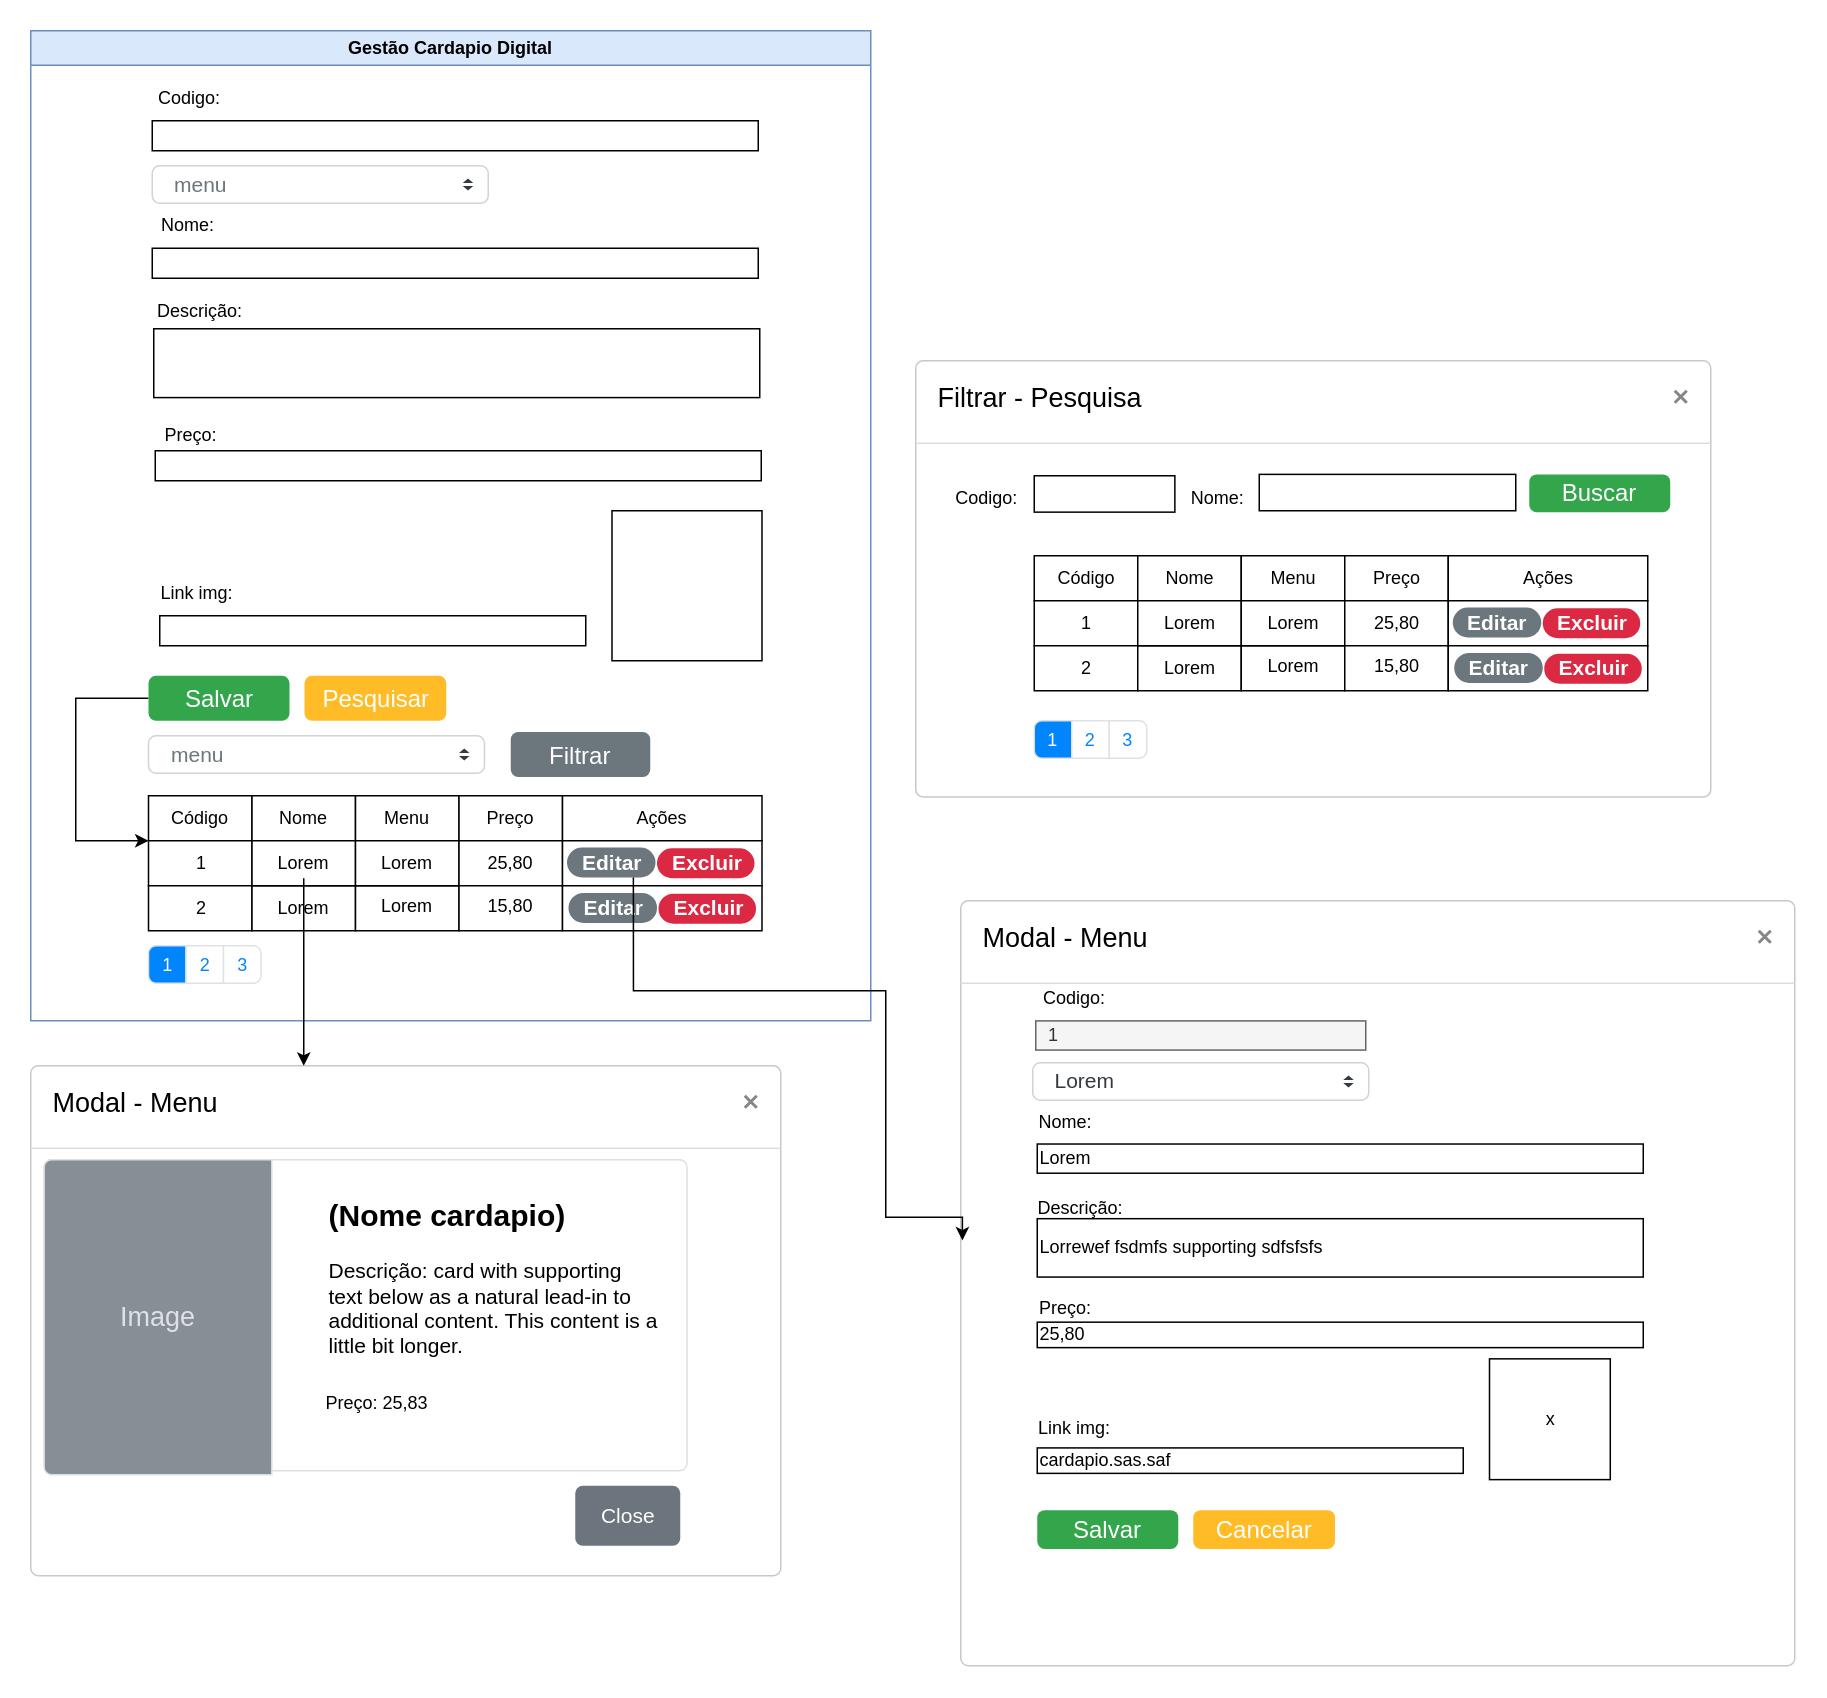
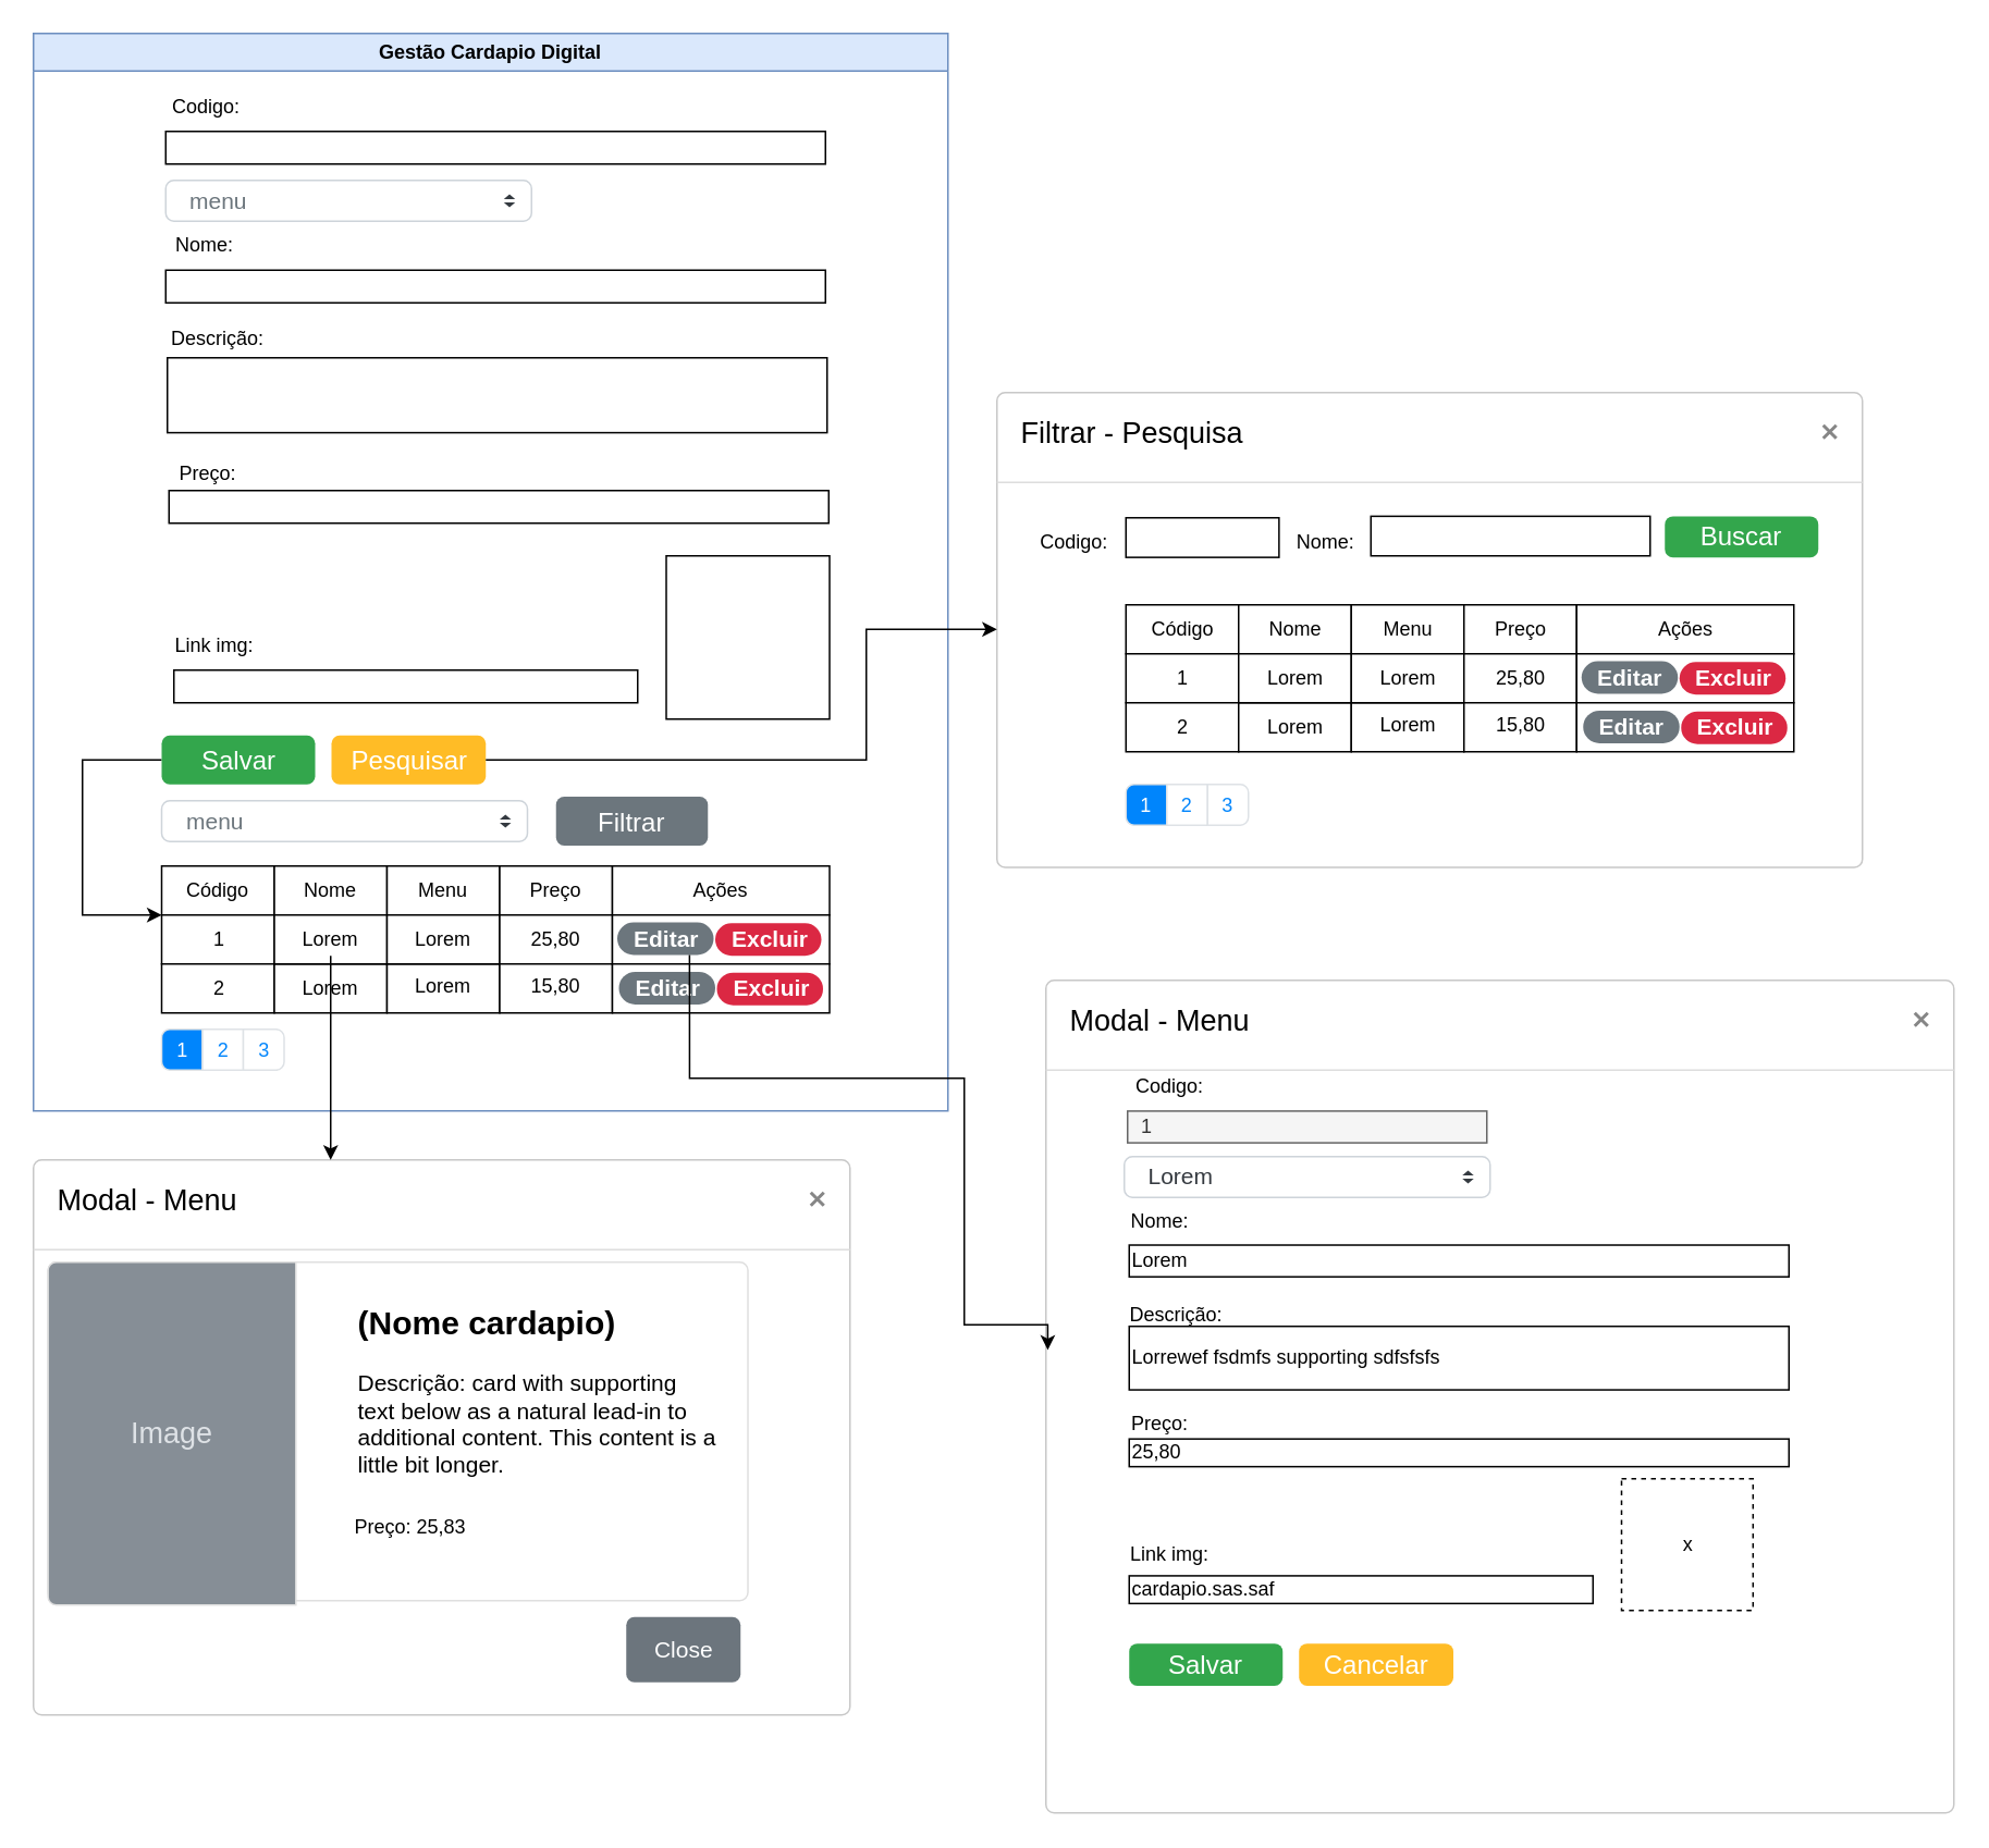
+ <mxCell id="132" style="edgeStyle=orthogonalEdgeStyle;rounded=0;orthogonalLoop=1;jettySize=auto;html=1;" parent="1" source="17" target="88" edge="1"><mxGeometry relative="1" as="geometry"><Array as="points"><mxPoint x="530" y="465" /><mxPoint x="530" y="385" /></Array></mxGeometry></mxCell>
- <mxCell id="83" value="x" style="whiteSpace=wrap;html=1;aspect=fixed;" parent="67" vertex="1"><mxGeometry x="352.5" y="305.399" width="80.52" height="80.52" as="geometry" /></mxCell>
+ <mxCell id="83" value="x" style="whiteSpace=wrap;html=1;aspect=fixed;dashed=1;" parent="67" vertex="1"><mxGeometry x="352.5" y="305.399" width="80.52" height="80.52" as="geometry" /></mxCell>
